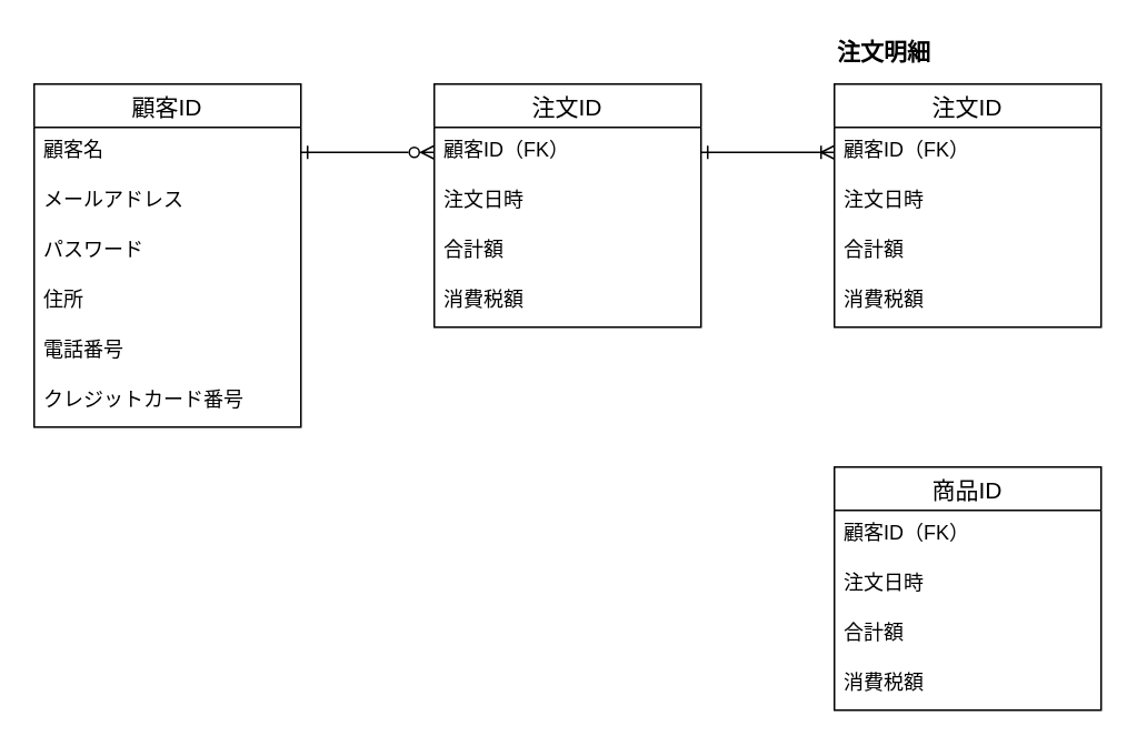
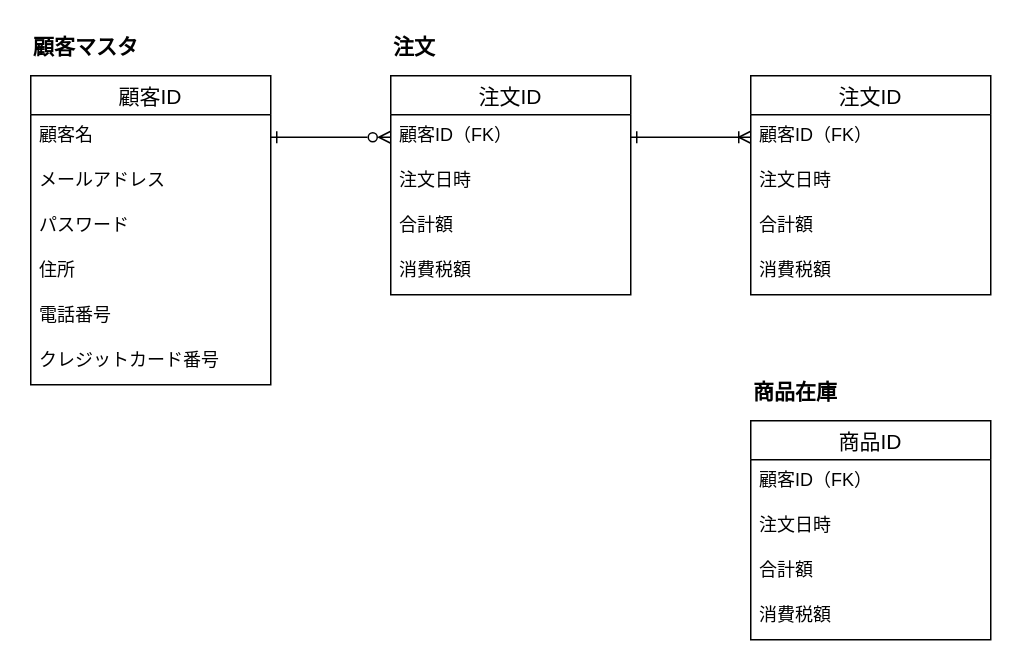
+ <mxCell id="9" value="&lt;font style=&quot;font-size: 14px&quot;&gt;&lt;b&gt;顧客マスタ&lt;/b&gt;&lt;/font&gt;" style="text;html=1;resizable=0;autosize=1;align=left;verticalAlign=middle;points=[];fillColor=none;strokeColor=none;rounded=0;fontSize=15;" vertex="1" parent="1"><mxGeometry x="20" y="20" width="90" height="20" as="geometry" /></mxCell>
+ <mxCell id="15" value="&lt;font style=&quot;font-size: 14px&quot;&gt;&lt;b&gt;注文&lt;/b&gt;&lt;/font&gt;" style="text;html=1;resizable=0;autosize=1;align=left;verticalAlign=middle;points=[];fillColor=none;strokeColor=none;rounded=0;fontSize=15;" vertex="1" parent="1"><mxGeometry x="260" y="20" width="40" height="20" as="geometry" /></mxCell>
- <mxCell id="21" value="&lt;font style=&quot;font-size: 14px&quot;&gt;&lt;b&gt;注文明細&lt;/b&gt;&lt;/font&gt;" style="text;html=1;resizable=0;autosize=1;align=left;verticalAlign=middle;points=[];fillColor=none;strokeColor=none;rounded=0;fontSize=15;" vertex="1" parent="1"><mxGeometry x="500" y="20" width="70" height="20" as="geometry" /></mxCell>
+ <mxCell id="29" value="&lt;span style=&quot;font-size: 14px&quot;&gt;&lt;b&gt;商品在庫&lt;/b&gt;&lt;/span&gt;" style="text;html=1;resizable=0;autosize=1;align=left;verticalAlign=middle;points=[];fillColor=none;strokeColor=none;rounded=0;fontSize=15;" vertex="1" parent="1"><mxGeometry x="500" y="250" width="70" height="20" as="geometry" /></mxCell>
